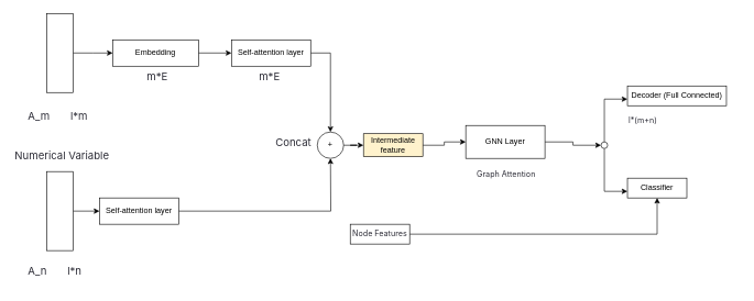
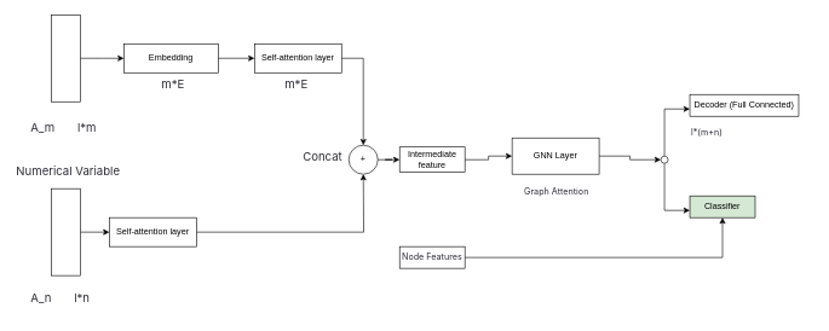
- <mxCell id="21" value="Intermediate feature" style="whiteSpace=wrap;html=1;fillColor=#fff2cc;" vertex="1" parent="1"><mxGeometry x="550" y="202.5" width="90" height="35" as="geometry" /></mxCell>
+ <mxCell id="21" value="Intermediate feature" style="whiteSpace=wrap;html=1;" vertex="1" parent="1"><mxGeometry x="550" y="202.5" width="90" height="35" as="geometry" /></mxCell>
- <mxCell id="32" value="Classifier" style="whiteSpace=wrap;html=1;" vertex="1" parent="1"><mxGeometry x="950" y="270" width="90" height="30" as="geometry" /></mxCell>
+ <mxCell id="32" value="Classifier" style="whiteSpace=wrap;html=1;fillColor=#d5e8d4;" vertex="1" parent="1"><mxGeometry x="950" y="270" width="90" height="30" as="geometry" /></mxCell>
- <mxCell id="23" value="&lt;span style=&quot;color: rgb(44, 44, 54); font-family: -apple-system, BlinkMacSystemFont, &amp;quot;Segoe UI&amp;quot;, &amp;quot;Noto Sans&amp;quot;, Helvetica, Arial, sans-serif, &amp;quot;Apple Color Emoji&amp;quot;, &amp;quot;Segoe UI Emoji&amp;quot;; text-align: start; white-space-collapse: preserve; background-color: rgb(255, 255, 255);&quot;&gt;&lt;font style=&quot;font-size: 12px;&quot;&gt;Node Features&lt;/font&gt;&lt;/span&gt;" style="whiteSpace=wrap;html=1;" vertex="1" parent="1"><mxGeometry x="530" y="340" width="90" height="30" as="geometry" /></mxCell>
+ <mxCell id="23" value="&lt;span style=&quot;color: rgb(44, 44, 54); font-family: -apple-system, BlinkMacSystemFont, &amp;quot;Segoe UI&amp;quot;, &amp;quot;Noto Sans&amp;quot;, Helvetica, Arial, sans-serif, &amp;quot;Apple Color Emoji&amp;quot;, &amp;quot;Segoe UI Emoji&amp;quot;; text-align: start; white-space-collapse: preserve; background-color: rgb(255, 255, 255);&quot;&gt;&lt;font style=&quot;font-size: 12px;&quot;&gt;Node Features&lt;/font&gt;&lt;/span&gt;" style="whiteSpace=wrap;html=1;" vertex="1" parent="1"><mxGeometry x="550" y="340" width="90" height="30" as="geometry" /></mxCell>
